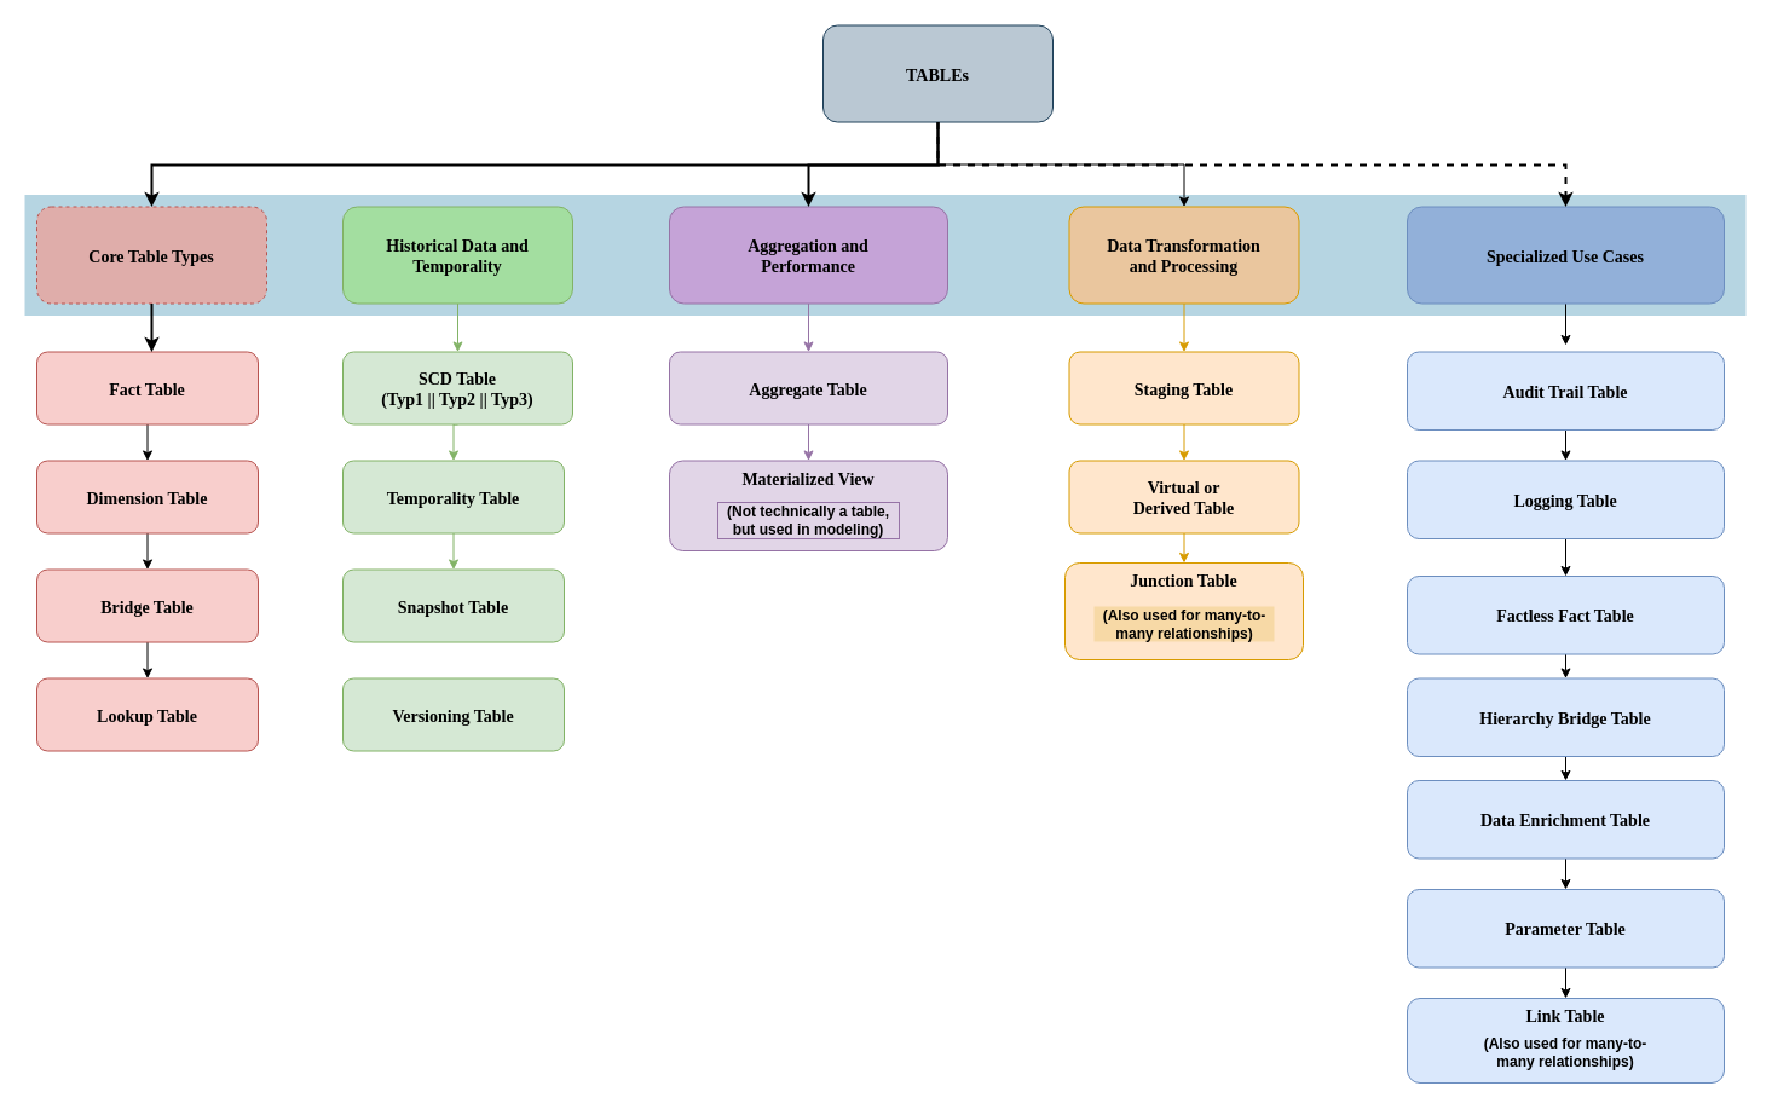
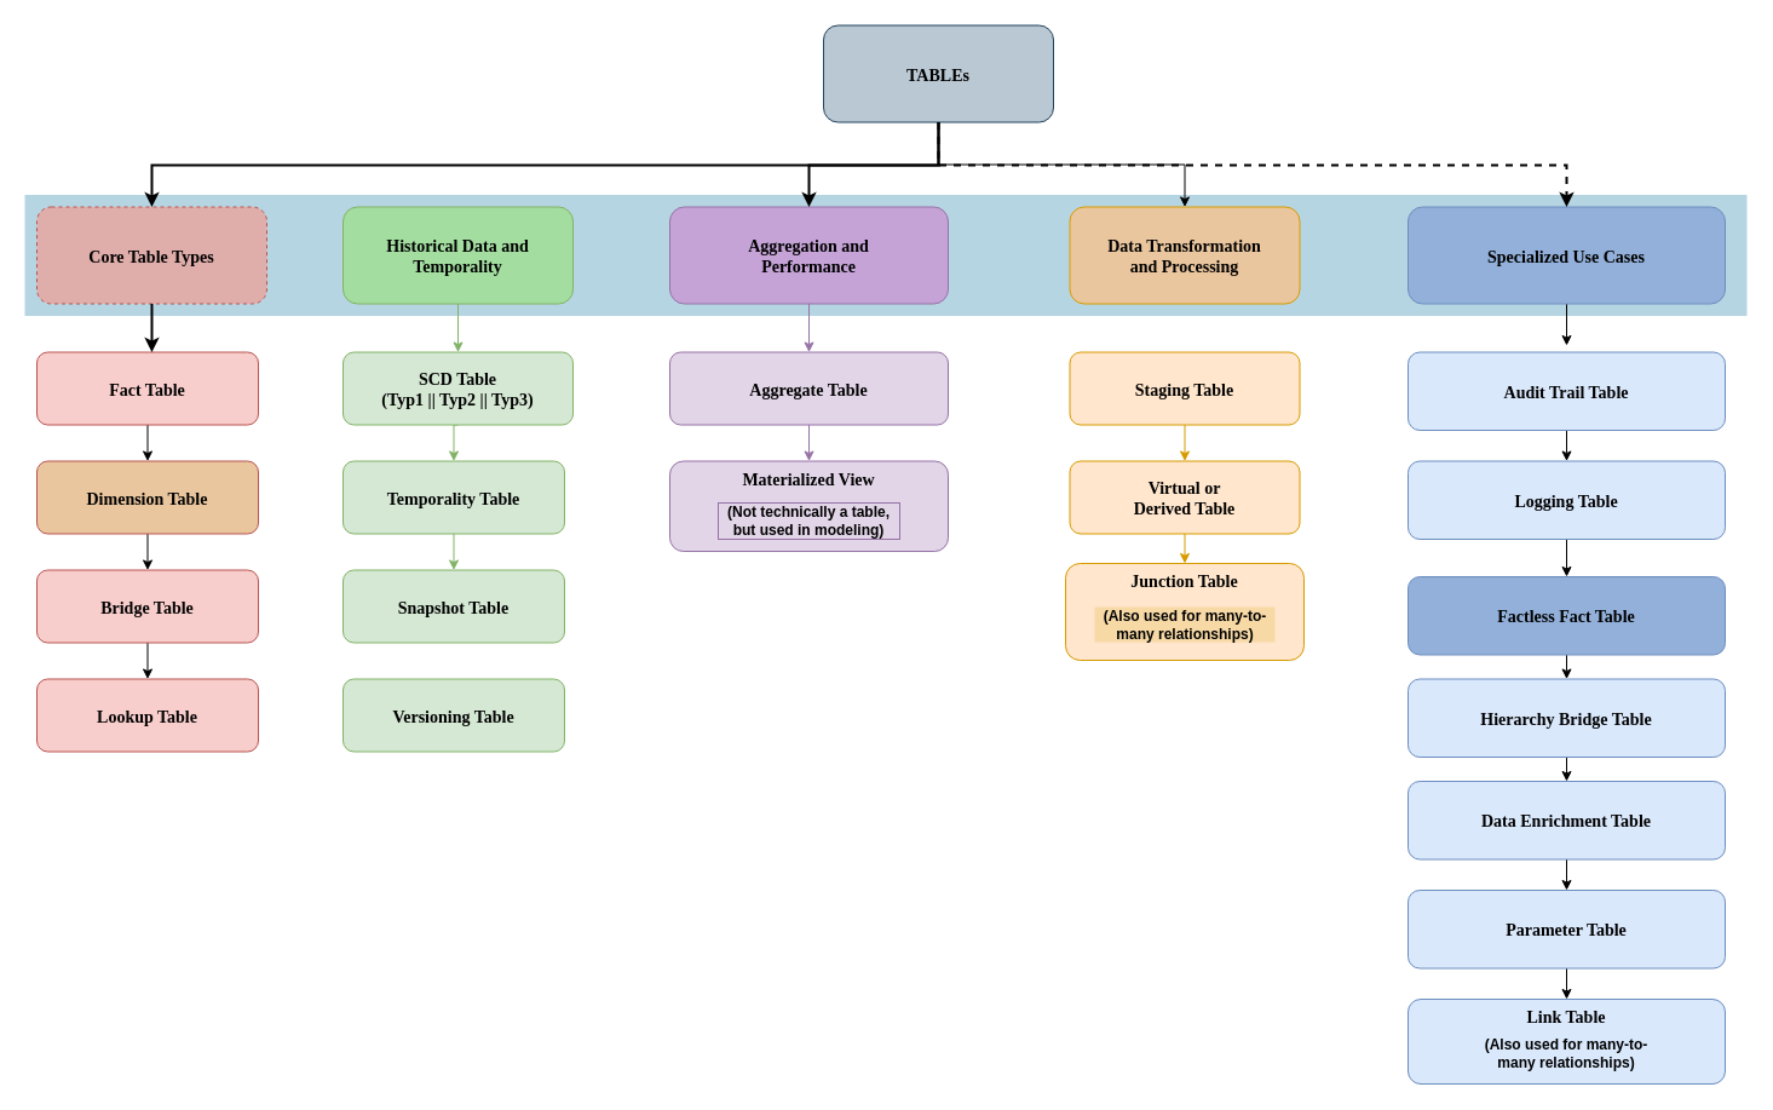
- <mxCell id="8" style="edgeStyle=orthogonalEdgeStyle;rounded=0;orthogonalLoop=1;jettySize=auto;html=1;exitX=0.5;exitY=1;exitDx=0;exitDy=0;entryX=0.5;entryY=0;entryDx=0;entryDy=0;fillColor=#ffe6cc;strokeColor=#d79b00;" edge="1" parent="1" source="9" target="16"><mxGeometry relative="1" as="geometry" /></mxCell>
- <mxCell id="23" value="Dimension Table" style="rounded=1;fillColor=#f8cecc;strokeColor=#b85450;fontStyle=1;fontFamily=Tahoma;fontSize=14" vertex="1" parent="1"><mxGeometry x="30" y="380.5" width="183" height="60" as="geometry" /></mxCell>
+ <mxCell id="23" value="Dimension Table" style="rounded=1;fillColor=#eac69e;strokeColor=#b85450;fontStyle=1;fontFamily=Tahoma;fontSize=14;" vertex="1" parent="1"><mxGeometry x="30" y="380.5" width="183" height="60" as="geometry" /></mxCell>
- <mxCell id="46" value="Factless Fact Table" style="rounded=1;fillColor=#dae8fc;strokeColor=#6c8ebf;fontStyle=1;fontFamily=Tahoma;fontSize=14" vertex="1" parent="1"><mxGeometry x="1163" y="476" width="262" height="64.5" as="geometry" /></mxCell>
+ <mxCell id="46" value="Factless Fact Table" style="rounded=1;fillColor=#92b0d9;strokeColor=#6c8ebf;fontStyle=1;fontFamily=Tahoma;fontSize=14;" vertex="1" parent="1"><mxGeometry x="1163" y="476" width="262" height="64.5" as="geometry" /></mxCell>
